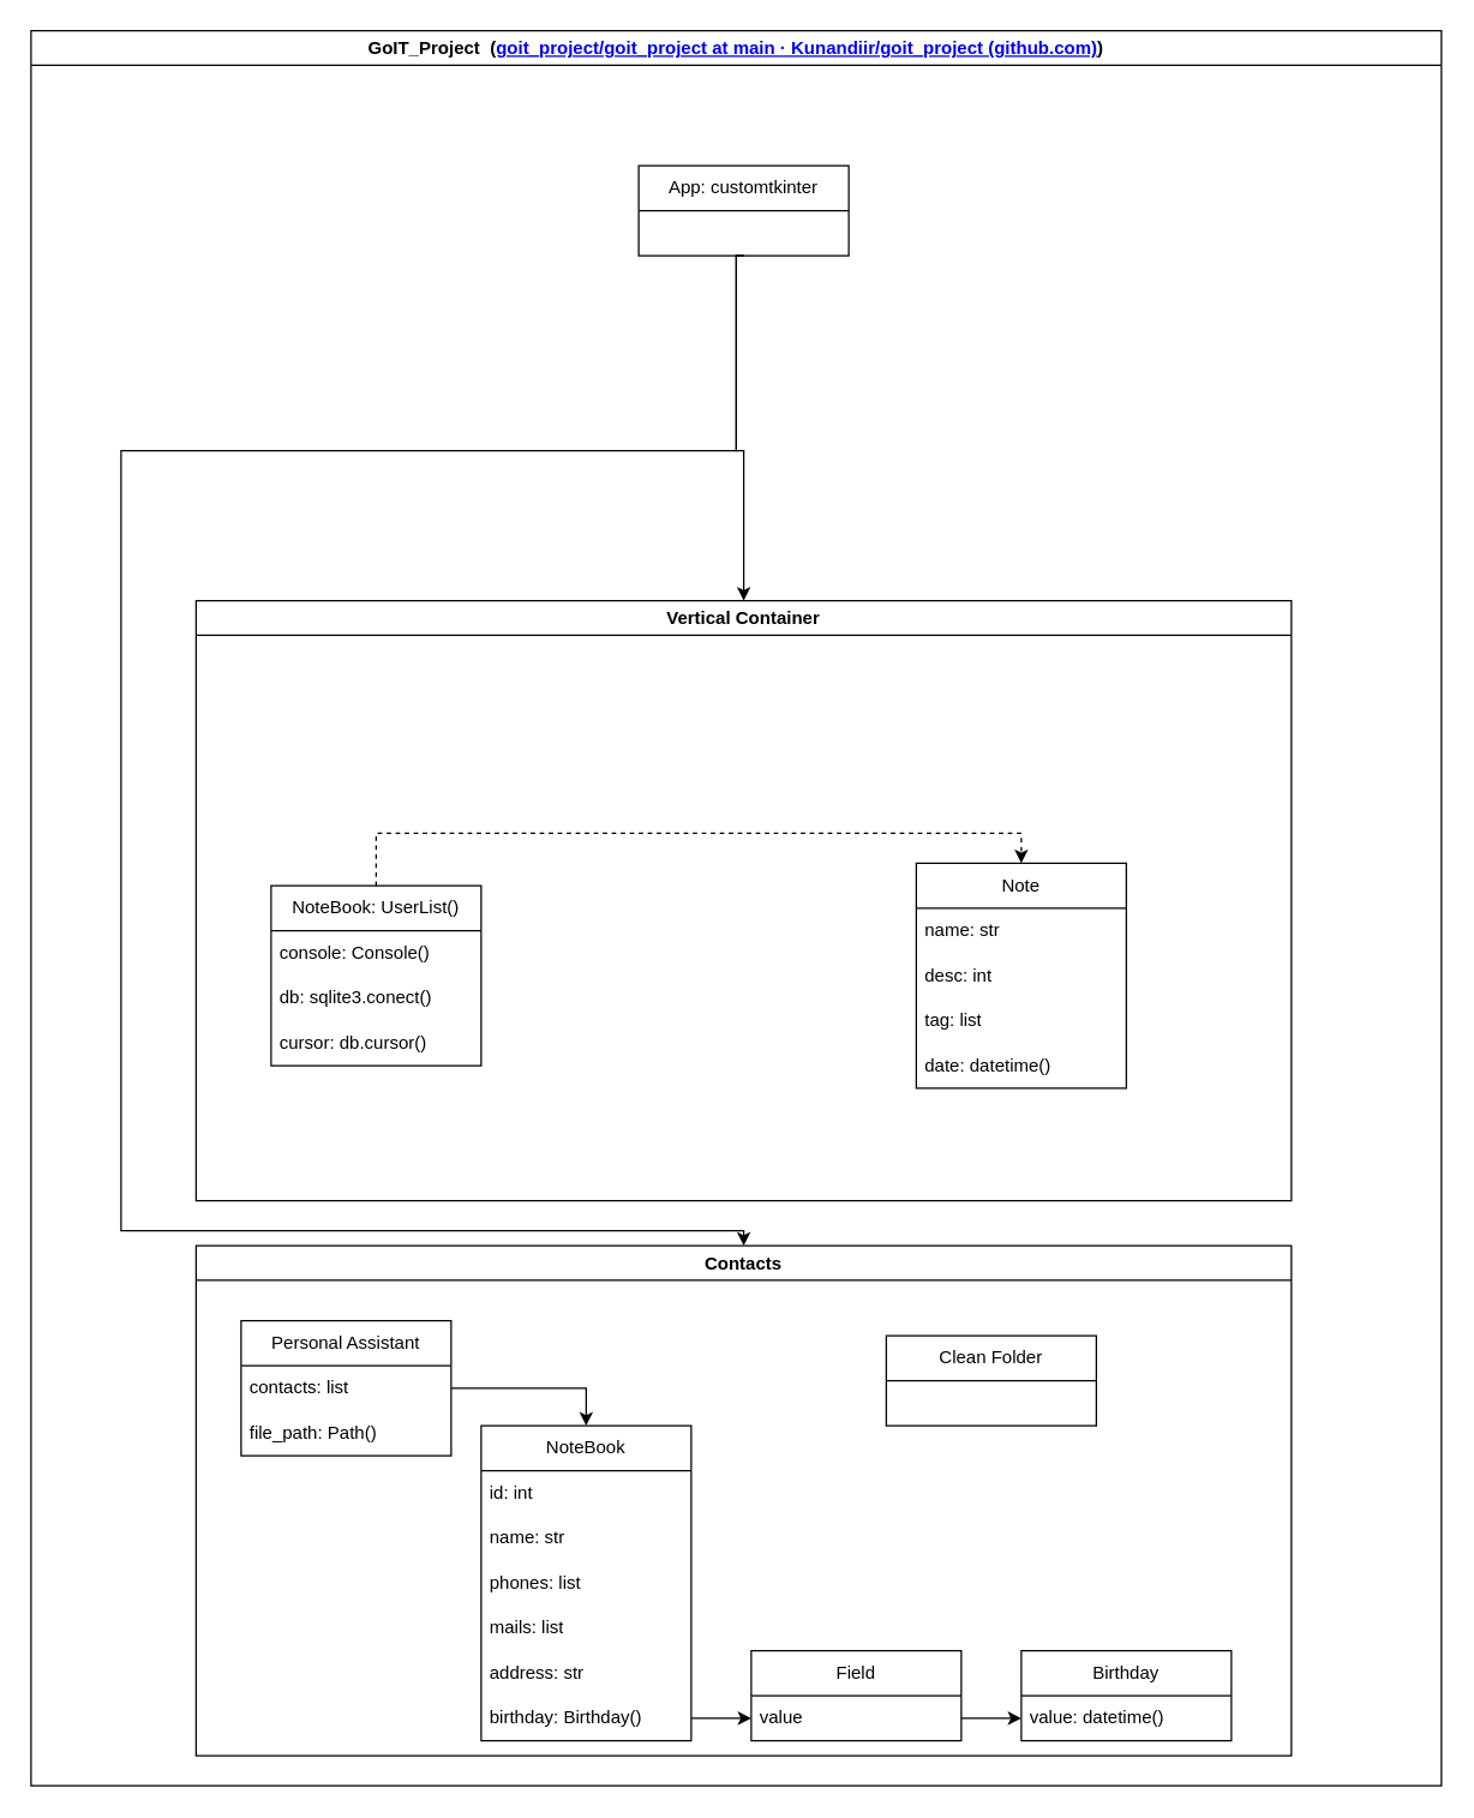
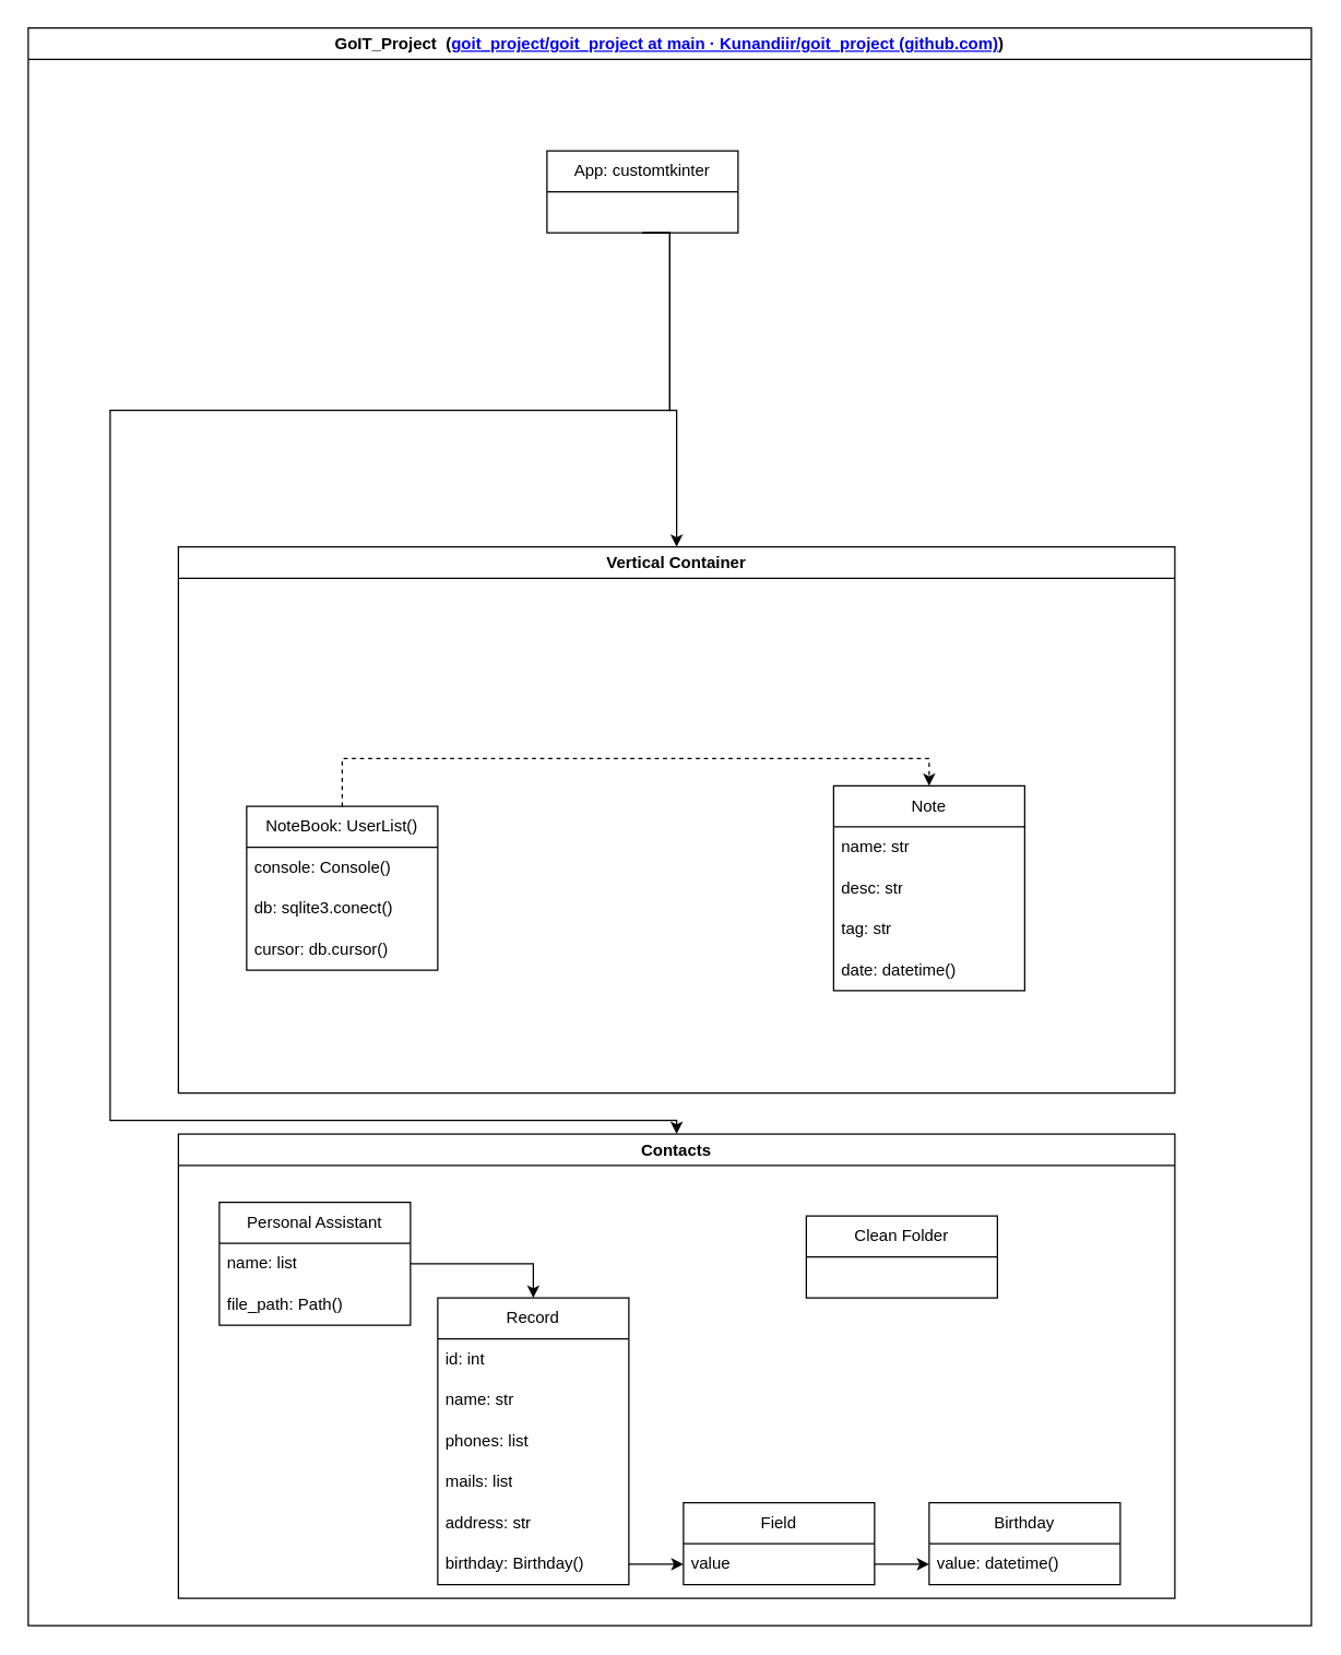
- <mxCell id="4" value="App: customtkinter" style="swimlane;fontStyle=0;childLayout=stackLayout;horizontal=1;startSize=30;horizontalStack=0;resizeParent=1;resizeParentMax=0;resizeLast=0;collapsible=1;marginBottom=0;whiteSpace=wrap;html=1;" parent="1" vertex="1"><mxGeometry x="425" y="110" width="140" height="60" as="geometry" /></mxCell>
+ <mxCell id="4" value="App: customtkinter" style="swimlane;fontStyle=0;childLayout=stackLayout;horizontal=1;startSize=30;horizontalStack=0;resizeParent=1;resizeParentMax=0;resizeLast=0;collapsible=1;marginBottom=0;whiteSpace=wrap;html=1;" parent="1" vertex="1"><mxGeometry x="400" y="110" width="140" height="60" as="geometry" /></mxCell>
- <mxCell id="31" value="desc: int" style="text;strokeColor=none;fillColor=none;align=left;verticalAlign=middle;spacingLeft=4;spacingRight=4;overflow=hidden;points=[[0,0.5],[1,0.5]];portConstraint=eastwest;rotatable=0;whiteSpace=wrap;html=1;" parent="29" vertex="1"><mxGeometry y="60" width="140" height="30" as="geometry" /></mxCell>
+ <mxCell id="31" value="desc: str" style="text;strokeColor=none;fillColor=none;align=left;verticalAlign=middle;spacingLeft=4;spacingRight=4;overflow=hidden;points=[[0,0.5],[1,0.5]];portConstraint=eastwest;rotatable=0;whiteSpace=wrap;html=1;" parent="29" vertex="1"><mxGeometry y="60" width="140" height="30" as="geometry" /></mxCell>
- <mxCell id="32" value="tag: list" style="text;strokeColor=none;fillColor=none;align=left;verticalAlign=middle;spacingLeft=4;spacingRight=4;overflow=hidden;points=[[0,0.5],[1,0.5]];portConstraint=eastwest;rotatable=0;whiteSpace=wrap;html=1;" parent="29" vertex="1"><mxGeometry y="90" width="140" height="30" as="geometry" /></mxCell>
+ <mxCell id="32" value="tag: str" style="text;strokeColor=none;fillColor=none;align=left;verticalAlign=middle;spacingLeft=4;spacingRight=4;overflow=hidden;points=[[0,0.5],[1,0.5]];portConstraint=eastwest;rotatable=0;whiteSpace=wrap;html=1;" parent="29" vertex="1"><mxGeometry y="90" width="140" height="30" as="geometry" /></mxCell>
- <mxCell id="6" value="contacts: list" style="text;strokeColor=none;fillColor=none;align=left;verticalAlign=middle;spacingLeft=4;spacingRight=4;overflow=hidden;points=[[0,0.5],[1,0.5]];portConstraint=eastwest;rotatable=0;whiteSpace=wrap;html=1;" parent="5" vertex="1"><mxGeometry y="30" width="140" height="30" as="geometry" /></mxCell>
+ <mxCell id="6" value="name: list" style="text;strokeColor=none;fillColor=none;align=left;verticalAlign=middle;spacingLeft=4;spacingRight=4;overflow=hidden;points=[[0,0.5],[1,0.5]];portConstraint=eastwest;rotatable=0;whiteSpace=wrap;html=1;" parent="5" vertex="1"><mxGeometry y="30" width="140" height="30" as="geometry" /></mxCell>
- <mxCell id="8" value="NoteBook" style="swimlane;fontStyle=0;childLayout=stackLayout;horizontal=1;startSize=30;horizontalStack=0;resizeParent=1;resizeParentMax=0;resizeLast=0;collapsible=1;marginBottom=0;whiteSpace=wrap;html=1;" parent="1" vertex="1"><mxGeometry x="320" y="950" width="140" height="210" as="geometry" /></mxCell>
+ <mxCell id="8" value="Record" style="swimlane;fontStyle=0;childLayout=stackLayout;horizontal=1;startSize=30;horizontalStack=0;resizeParent=1;resizeParentMax=0;resizeLast=0;collapsible=1;marginBottom=0;whiteSpace=wrap;html=1;" parent="1" vertex="1"><mxGeometry x="320" y="950" width="140" height="210" as="geometry" /></mxCell>
